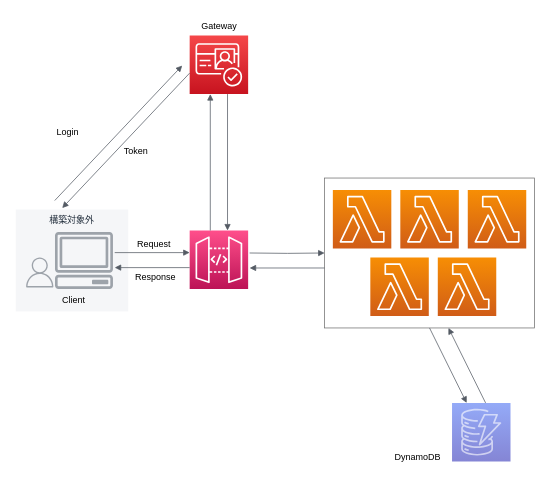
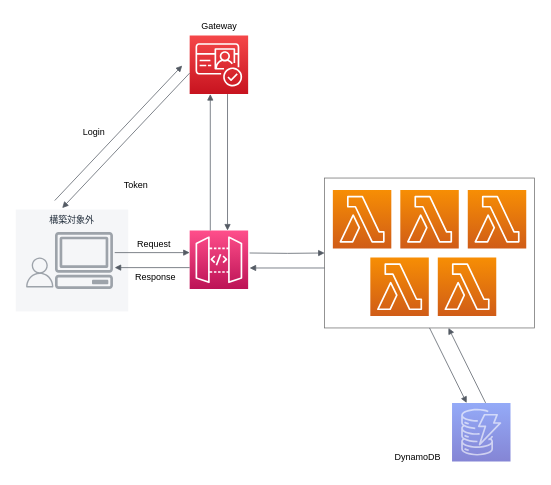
- <mxCell id="21" value="Login" style="text;html=1;resizable=0;autosize=1;align=center;verticalAlign=middle;points=[];fillColor=none;strokeColor=none;rounded=0;fontColor=none;opacity=60;" vertex="1" parent="1"><mxGeometry x="64" y="161" width="50" height="30" as="geometry" /></mxCell>
+ <mxCell id="21" value="Login" style="text;html=1;resizable=0;autosize=1;align=center;verticalAlign=middle;points=[];fillColor=none;strokeColor=none;rounded=0;fontColor=none;opacity=60;" vertex="1" parent="1"><mxGeometry x="99" y="161" width="50" height="30" as="geometry" /></mxCell>
- <mxCell id="22" value="Token" style="text;html=1;resizable=0;autosize=1;align=center;verticalAlign=middle;points=[];fillColor=none;strokeColor=none;rounded=0;fontColor=none;opacity=60;" vertex="1" parent="1"><mxGeometry x="150" y="187" width="60" height="30" as="geometry" /></mxCell>
+ <mxCell id="22" value="Token" style="text;html=1;resizable=0;autosize=1;align=center;verticalAlign=middle;points=[];fillColor=none;strokeColor=none;rounded=0;fontColor=none;opacity=60;" vertex="1" parent="1"><mxGeometry x="150" y="232" width="60" height="30" as="geometry" /></mxCell>
- <mxCell id="25" value="Client" style="text;html=1;resizable=0;autosize=1;align=center;verticalAlign=middle;points=[];fillColor=none;strokeColor=none;rounded=0;fontColor=none;opacity=60;" vertex="1" parent="1"><mxGeometry x="72" y="385" width="50" height="30" as="geometry" /></mxCell>
